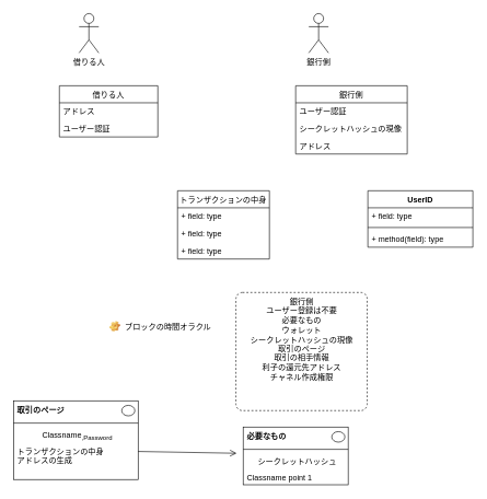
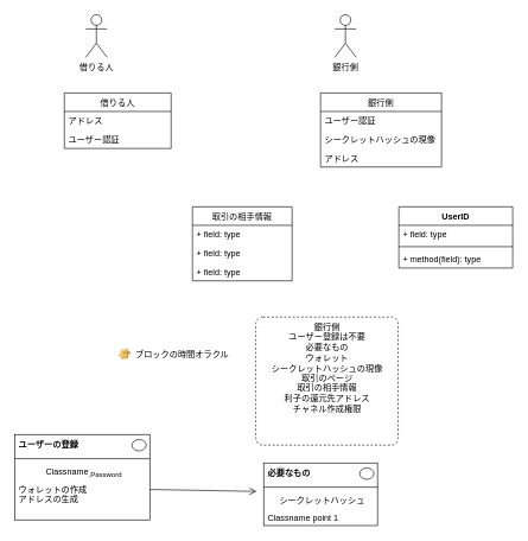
- <mxCell id="15" value="トランザクションの中身" style="swimlane;fontStyle=0;childLayout=stackLayout;horizontal=1;startSize=26;fillColor=none;horizontalStack=0;resizeParent=1;resizeParentMax=0;resizeLast=0;collapsible=1;marginBottom=0;" parent="1" vertex="1"><mxGeometry x="270" y="290" width="140" height="104" as="geometry" /></mxCell>
+ <mxCell id="15" value="取引の相手情報" style="swimlane;fontStyle=0;childLayout=stackLayout;horizontal=1;startSize=26;fillColor=none;horizontalStack=0;resizeParent=1;resizeParentMax=0;resizeLast=0;collapsible=1;marginBottom=0;" parent="1" vertex="1"><mxGeometry x="270" y="290" width="140" height="104" as="geometry" /></mxCell>
- <mxCell id="20" value="取引のページ" style="html=1;align=left;spacingLeft=4;verticalAlign=middle;strokeColor=none;fillColor=none;fontStyle=1" parent="19" vertex="1"><mxGeometry width="190" height="30" as="geometry" /></mxCell>
+ <mxCell id="20" value="ユーザーの登録" style="html=1;align=left;spacingLeft=4;verticalAlign=middle;strokeColor=none;fillColor=none;fontStyle=1" parent="19" vertex="1"><mxGeometry width="190" height="30" as="geometry" /></mxCell>
- <mxCell id="24" value="トランザクションの中身&lt;br&gt;アドレスの生成&lt;br&gt;" style="html=1;align=left;spacingLeft=4;verticalAlign=top;strokeColor=none;fillColor=none;" parent="19" vertex="1"><mxGeometry y="63" width="190" height="57" as="geometry" /></mxCell>
+ <mxCell id="24" value="ウォレットの作成&lt;br&gt;アドレスの生成&lt;br&gt;" style="html=1;align=left;spacingLeft=4;verticalAlign=top;strokeColor=none;fillColor=none;" parent="19" vertex="1"><mxGeometry y="63" width="190" height="57" as="geometry" /></mxCell>
